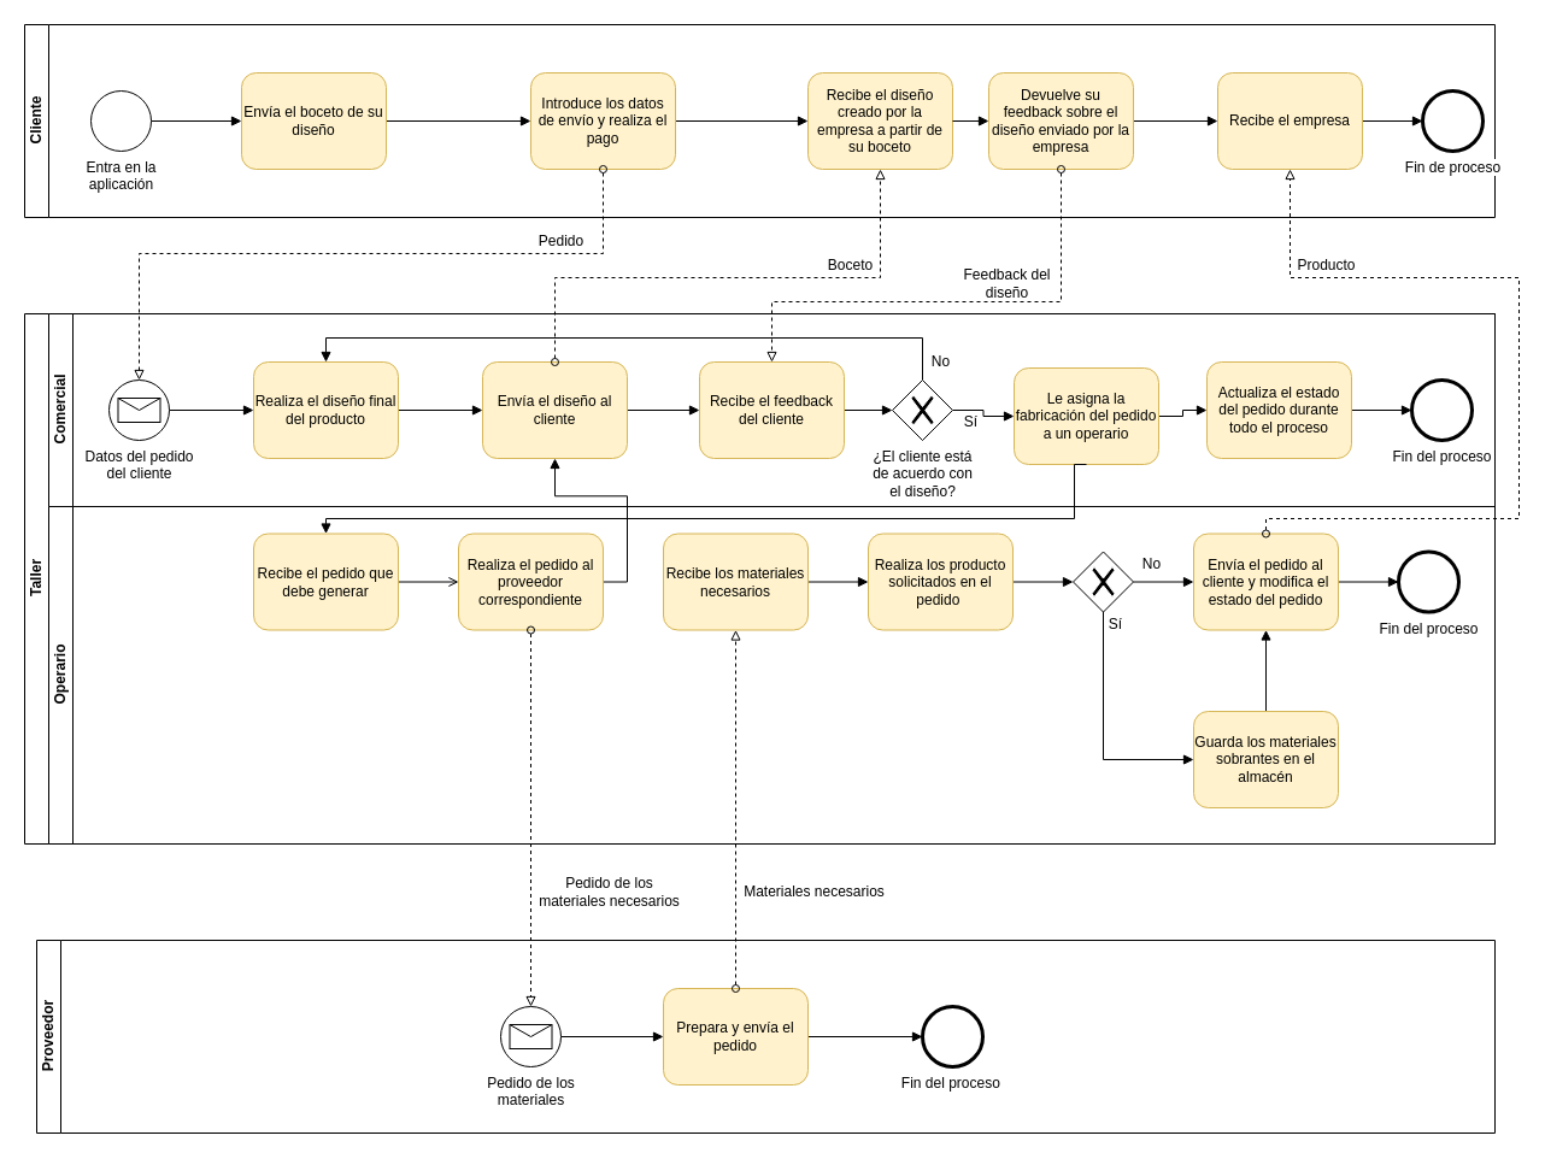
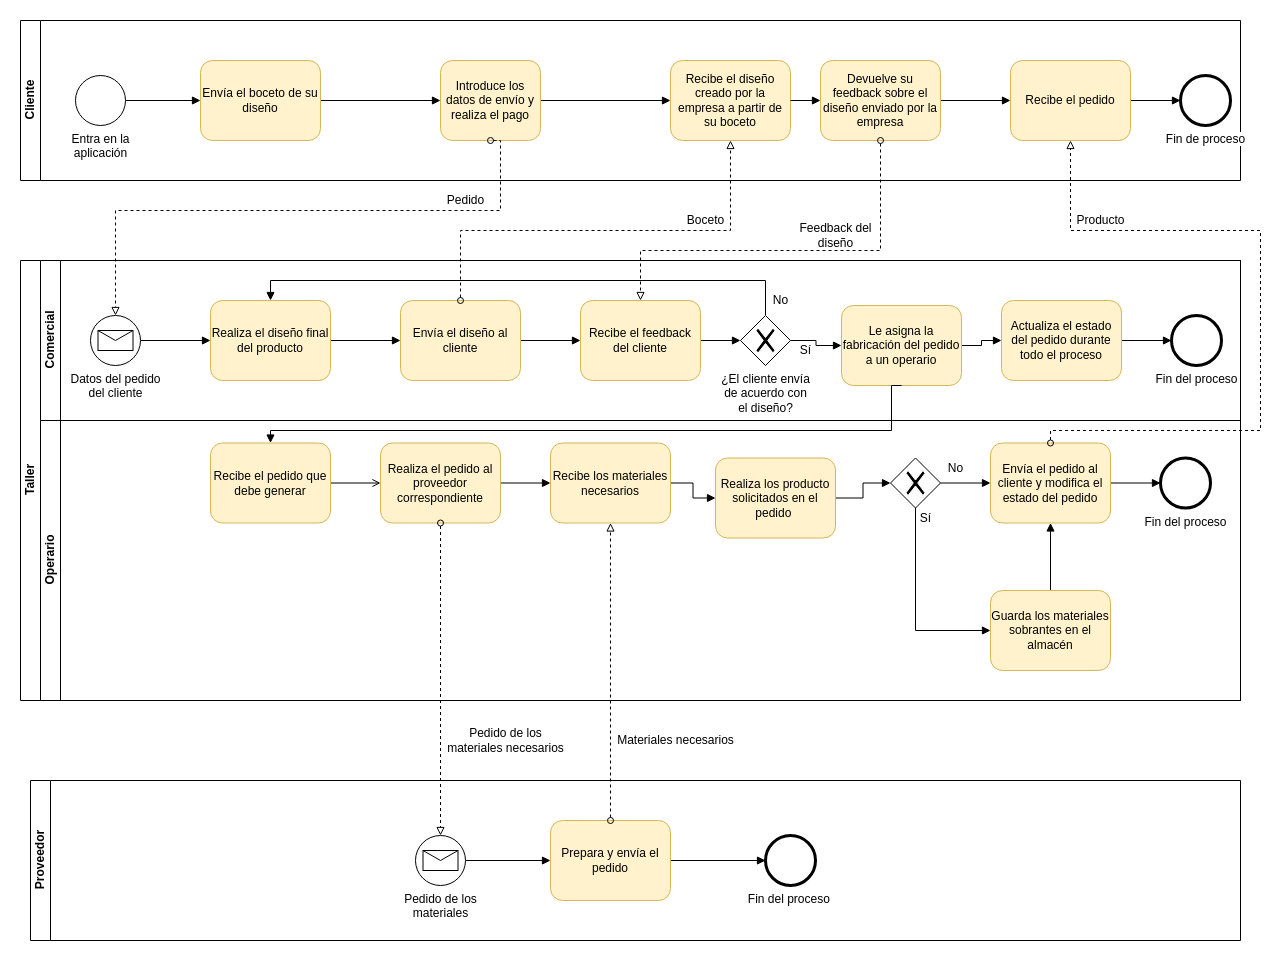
- <mxCell id="8" value="Introduce los datos de envío y realiza el pago" style="shape=ext;rounded=1;html=1;whiteSpace=wrap;fillColor=#fff2cc;strokeColor=#d6b656;" vertex="1" parent="2"><mxGeometry x="420" y="40" width="120" height="80" as="geometry" /></mxCell>
+ <mxCell id="8" value="Introduce los datos de envío y realiza el pago" style="shape=ext;rounded=1;html=1;whiteSpace=wrap;fillColor=#fff2cc;strokeColor=#d6b656;" vertex="1" parent="2"><mxGeometry x="420" y="40" width="100" height="80" as="geometry" /></mxCell>
- <mxCell id="12" value="Recibe el empresa" style="shape=ext;rounded=1;html=1;whiteSpace=wrap;fillColor=#fff2cc;strokeColor=#d6b656;" vertex="1" parent="2"><mxGeometry x="990" y="40" width="120" height="80" as="geometry" /></mxCell>
+ <mxCell id="12" value="Recibe el pedido" style="shape=ext;rounded=1;html=1;whiteSpace=wrap;fillColor=#fff2cc;strokeColor=#d6b656;" vertex="1" parent="2"><mxGeometry x="990" y="40" width="120" height="80" as="geometry" /></mxCell>
- <mxCell id="33" value="¿El cliente está&lt;br&gt;de acuerdo con&lt;br&gt;el diseño?" style="shape=mxgraph.bpmn.shape;html=1;verticalLabelPosition=bottom;labelBackgroundColor=#ffffff;verticalAlign=top;align=center;perimeter=rhombusPerimeter;background=gateway;outlineConnect=0;outline=none;symbol=exclusiveGw;" vertex="1" parent="17"><mxGeometry x="700" y="55" width="50" height="50" as="geometry" /></mxCell>
+ <mxCell id="33" value="¿El cliente envía&lt;br&gt;de acuerdo con&lt;br&gt;el diseño?" style="shape=mxgraph.bpmn.shape;html=1;verticalLabelPosition=bottom;labelBackgroundColor=#ffffff;verticalAlign=top;align=center;perimeter=rhombusPerimeter;background=gateway;outlineConnect=0;outline=none;symbol=exclusiveGw;" vertex="1" parent="17"><mxGeometry x="700" y="55" width="50" height="50" as="geometry" /></mxCell>
- <mxCell id="38" style="edgeStyle=orthogonalEdgeStyle;rounded=0;orthogonalLoop=1;jettySize=auto;html=1;exitX=1;exitY=0.5;exitDx=0;exitDy=0;endArrow=block;endFill=1;" edge="1" parent="35" source="39" target="28"><mxGeometry relative="1" as="geometry"><mxPoint x="510" y="62.5" as="targetPoint" /></mxGeometry></mxCell>
+ <mxCell id="38" style="edgeStyle=orthogonalEdgeStyle;rounded=0;orthogonalLoop=1;jettySize=auto;html=1;exitX=1;exitY=0.5;exitDx=0;exitDy=0;entryX=0;entryY=0.5;entryDx=0;entryDy=0;endArrow=block;endFill=1;" edge="1" parent="35" source="39" target="41"><mxGeometry relative="1" as="geometry"><mxPoint x="510" y="62.5" as="targetPoint" /></mxGeometry></mxCell>
- <mxCell id="43" value="Realiza los producto solicitados en el pedido&amp;nbsp;" style="shape=ext;rounded=1;html=1;whiteSpace=wrap;fillColor=#fff2cc;strokeColor=#d6b656;" vertex="1" parent="35"><mxGeometry x="680" y="22.5" width="120" height="80" as="geometry" /></mxCell>
+ <mxCell id="43" value="Realiza los producto solicitados en el pedido&amp;nbsp;" style="shape=ext;rounded=1;html=1;whiteSpace=wrap;fillColor=#fff2cc;strokeColor=#d6b656;" vertex="1" parent="35"><mxGeometry x="675" y="37.5" width="120" height="80" as="geometry" /></mxCell>
